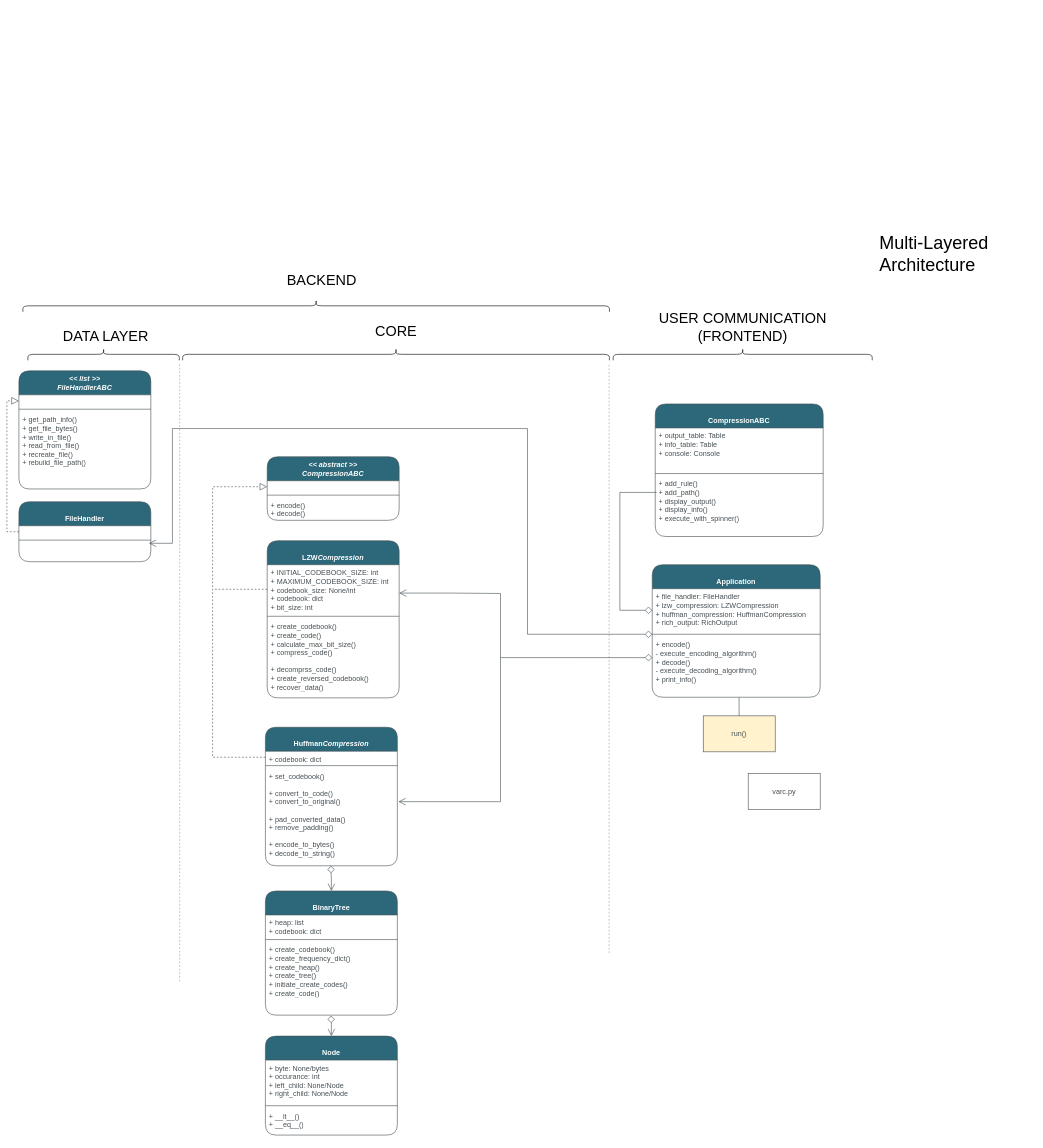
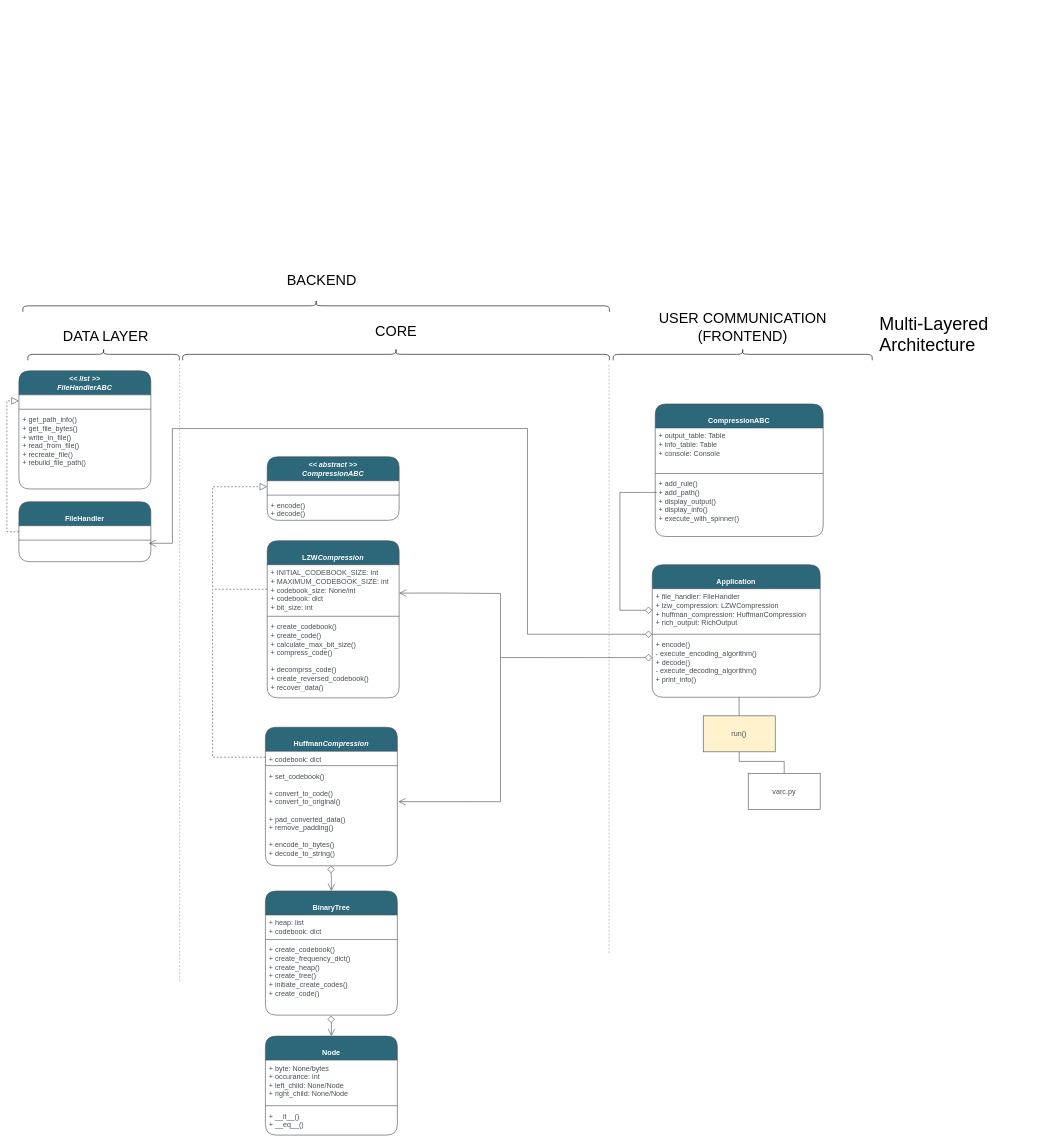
- <mxCell id="38" value="Multi-Layered&#10;Architecture" style="text;whiteSpace=wrap;fontSize=30;" parent="1" vertex="1"><mxGeometry x="1453" y="379.88" width="253" height="90.75" as="geometry" /></mxCell>
+ <mxCell id="38" value="Multi-Layered&#10;Architecture" style="text;whiteSpace=wrap;fontSize=30;" parent="1" vertex="1"><mxGeometry x="1453" y="514.88" width="253" height="90.75" as="geometry" /></mxCell>
+ <mxCell id="23" style="edgeStyle=orthogonalEdgeStyle;rounded=0;orthogonalLoop=1;jettySize=auto;html=1;entryX=0.5;entryY=1;entryDx=0;entryDy=0;endArrow=none;endFill=0;strokeColor=#464F55;" edge="1" parent="1" source="24" target="55"><mxGeometry relative="1" as="geometry" /></mxCell>
